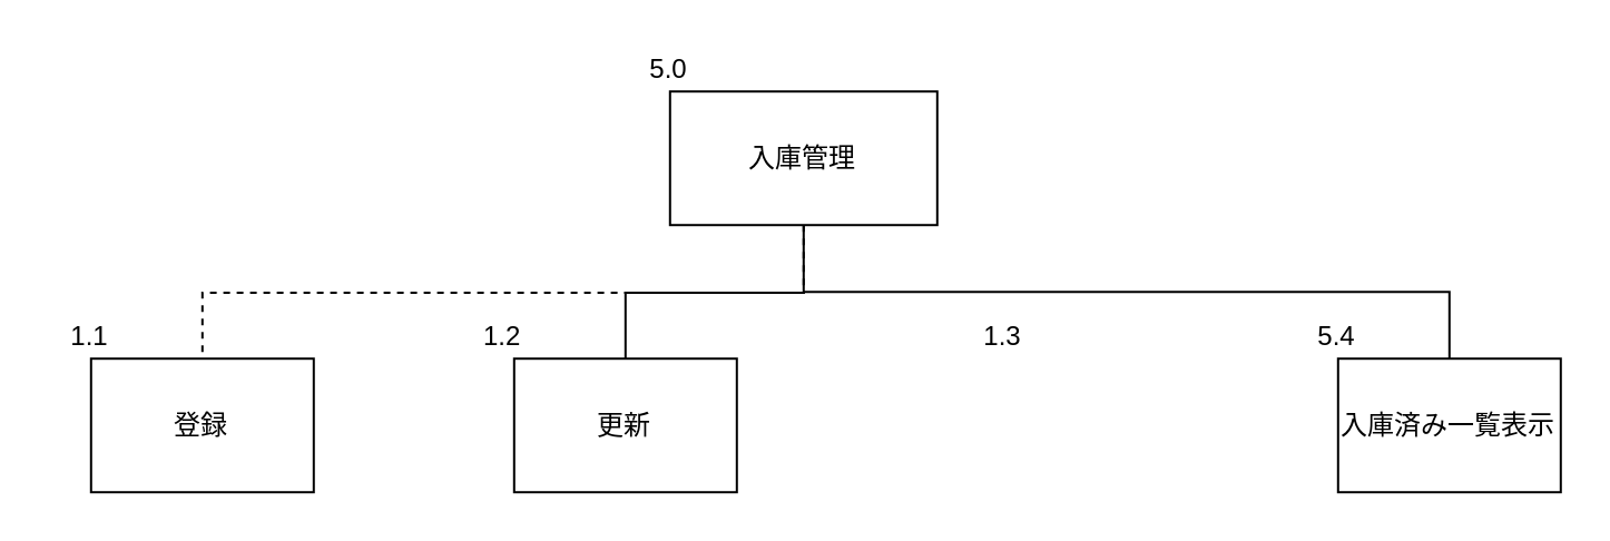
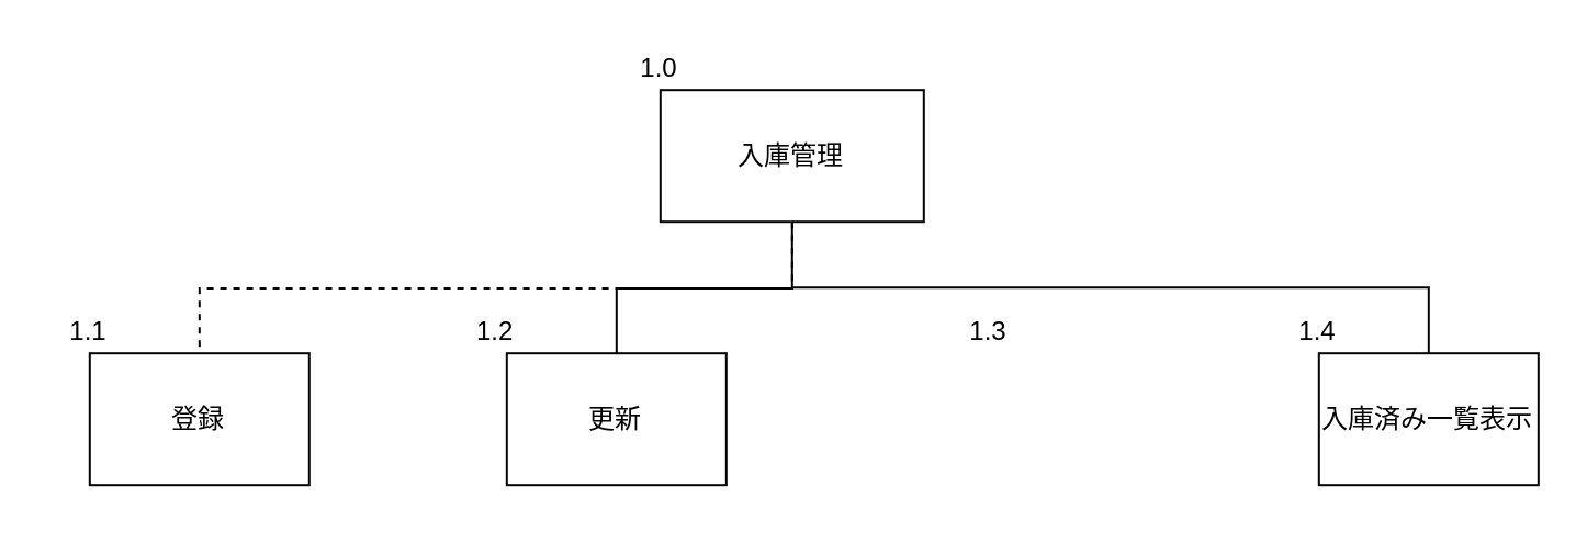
- <mxCell id="6" value="5.0" style="text;html=1;strokeColor=none;fillColor=none;align=center;verticalAlign=middle;whiteSpace=wrap;rounded=0;" vertex="1" parent="1"><mxGeometry x="280.4" y="20.6" width="40" height="20" as="geometry" /></mxCell>
+ <mxCell id="6" value="1.0" style="text;html=1;strokeColor=none;fillColor=none;align=center;verticalAlign=middle;whiteSpace=wrap;rounded=0;" vertex="1" parent="1"><mxGeometry x="280.4" y="20.6" width="40" height="20" as="geometry" /></mxCell>
- <mxCell id="9" value="5.4" style="text;html=1;strokeColor=none;fillColor=none;align=center;verticalAlign=middle;whiteSpace=wrap;rounded=0;" vertex="1" parent="1"><mxGeometry x="580.4" y="140.6" width="40" height="20" as="geometry" /></mxCell>
+ <mxCell id="9" value="1.4" style="text;html=1;strokeColor=none;fillColor=none;align=center;verticalAlign=middle;whiteSpace=wrap;rounded=0;" vertex="1" parent="1"><mxGeometry x="580.4" y="140.6" width="40" height="20" as="geometry" /></mxCell>
